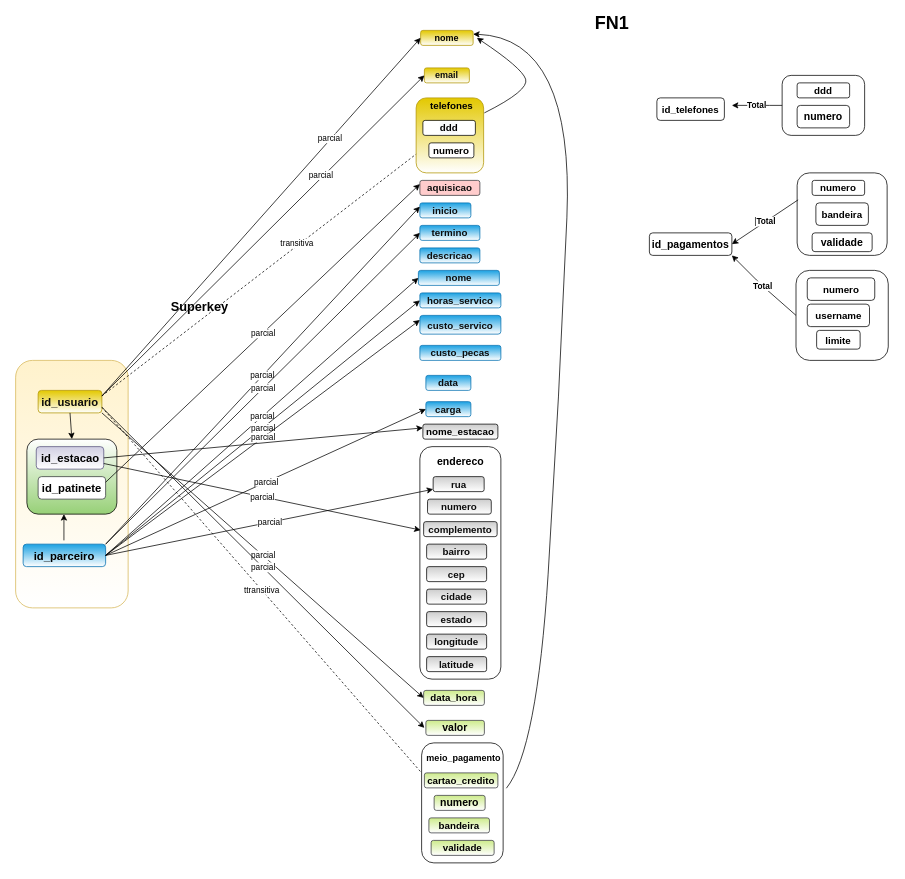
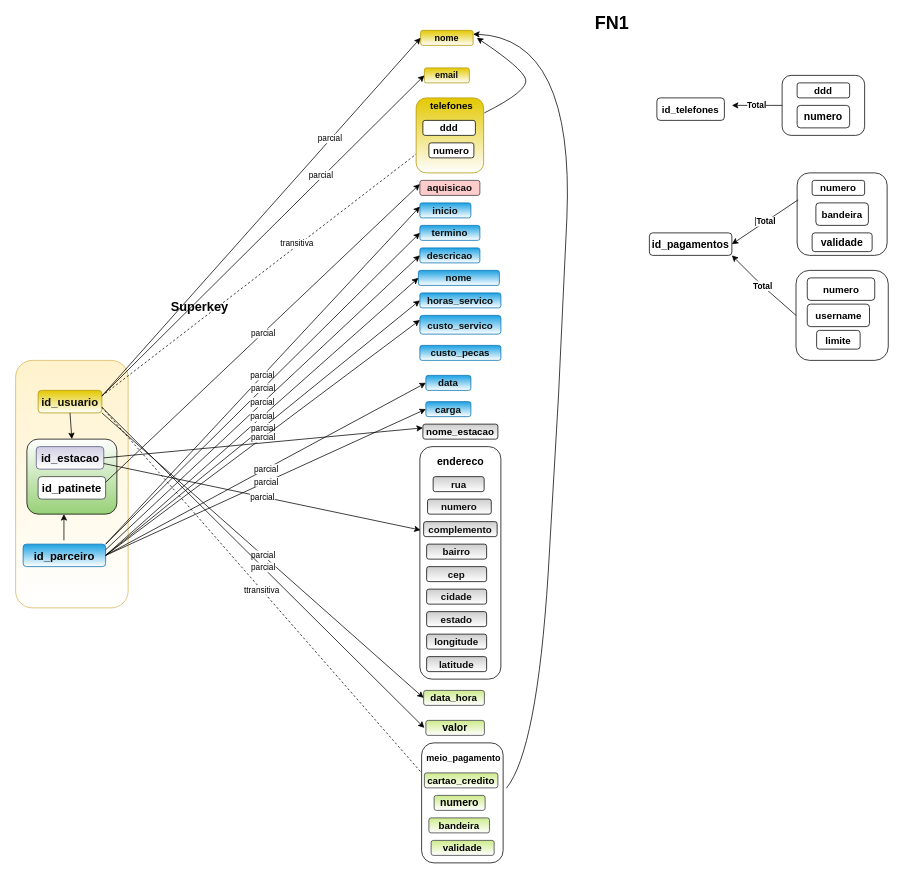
+ <mxCell id="59" value="parcial" style="endArrow=classic;html=1;entryX=0;entryY=0.5;entryDx=0;entryDy=0;exitX=1;exitY=0.25;exitDx=0;exitDy=0;" edge="1" parent="1" source="55" target="14"><mxGeometry width="50" height="50" relative="1" as="geometry"><mxPoint x="395" y="550" as="sourcePoint" /><mxPoint x="445" y="500" as="targetPoint" /></mxGeometry></mxCell>
- <mxCell id="63" value="parcial" style="endArrow=classic;html=1;exitX=1;exitY=0.5;exitDx=0;exitDy=0;" edge="1" parent="1" source="55" target="24"><mxGeometry width="50" height="50" relative="1" as="geometry"><mxPoint x="395" y="550" as="sourcePoint" /><mxPoint x="445" y="500" as="targetPoint" /></mxGeometry></mxCell>
+ <mxCell id="63" value="parcial" style="endArrow=classic;html=1;entryX=0;entryY=0.5;entryDx=0;entryDy=0;exitX=1;exitY=0.5;exitDx=0;exitDy=0;" edge="1" parent="1" source="55" target="21"><mxGeometry width="50" height="50" relative="1" as="geometry"><mxPoint x="395" y="550" as="sourcePoint" /><mxPoint x="445" y="500" as="targetPoint" /></mxGeometry></mxCell>
